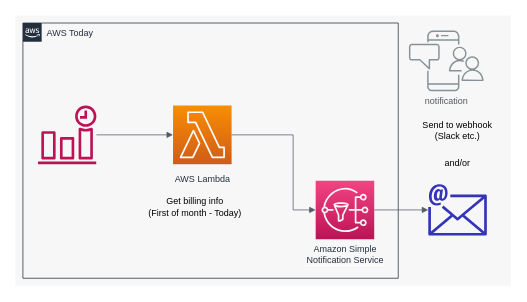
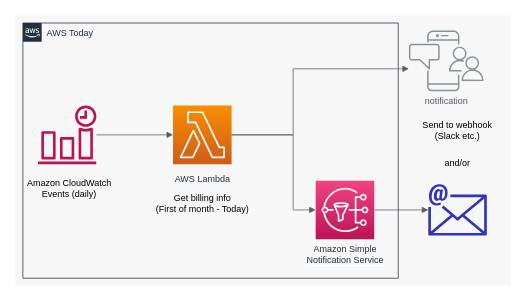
+ <mxCell id="10" value="" style="edgeStyle=orthogonalEdgeStyle;html=1;endArrow=block;elbow=vertical;startArrow=none;endFill=1;strokeColor=#545B64;rounded=0;" parent="1" source="5" target="9" edge="1"><mxGeometry width="100" relative="1" as="geometry"><mxPoint x="280" y="350" as="sourcePoint" /><mxPoint x="380" y="350" as="targetPoint" /><Array as="points"><mxPoint x="390" y="179" /><mxPoint x="390" y="91" /></Array></mxGeometry></mxCell>
+ <mxCell id="13" value="Amazon CloudWatch&lt;br&gt;Events (daily)" style="text;html=1;strokeColor=none;fillColor=none;align=center;verticalAlign=middle;whiteSpace=wrap;rounded=0;" parent="1" vertex="1"><mxGeometry x="34" y="230" width="116" height="40" as="geometry" /></mxCell>
- <mxCell id="16" value="Get billing info&lt;br&gt;(First of month - Today)" style="text;html=1;strokeColor=none;fillColor=none;align=center;verticalAlign=middle;whiteSpace=wrap;rounded=0;" parent="1" vertex="1"><mxGeometry x="194.5" y="255" width="129" height="40" as="geometry" /></mxCell>
+ <mxCell id="16" value="Get billing info&lt;br&gt;(First of month - Today)" style="text;html=1;strokeColor=none;fillColor=none;align=center;verticalAlign=middle;whiteSpace=wrap;rounded=0;" parent="1" vertex="1"><mxGeometry x="204.5" y="250" width="129" height="40" as="geometry" /></mxCell>
